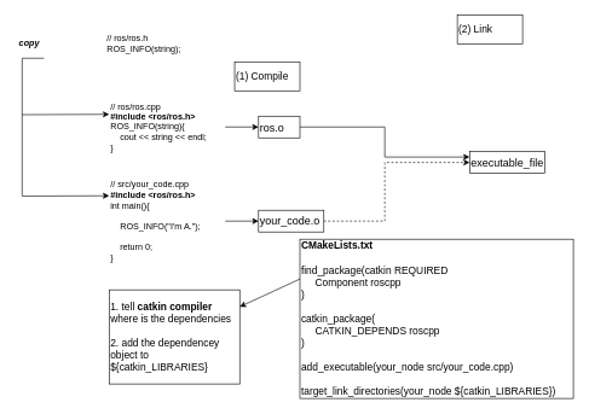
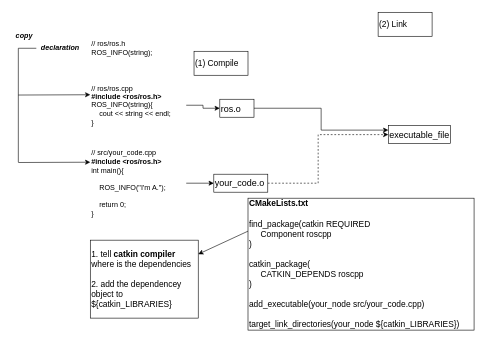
- <mxCell id="2" value="// ros/ros.h&lt;br&gt;ROS_INFO(string);" style="text;html=1;align=left;verticalAlign=middle;whiteSpace=wrap;rounded=0;labelBackgroundColor=none;" vertex="1" parent="1"><mxGeometry x="145" y="50" width="120" height="20" as="geometry" /></mxCell>
+ <mxCell id="2" value="// ros/ros.h&lt;br&gt;ROS_INFO(string);" style="text;html=1;align=left;verticalAlign=middle;whiteSpace=wrap;rounded=0;labelBackgroundColor=none;" vertex="1" parent="1"><mxGeometry x="150" y="70" width="120" height="20" as="geometry" /></mxCell>
+ <mxCell id="3" value="declaration" style="text;html=1;strokeColor=none;fillColor=none;align=center;verticalAlign=middle;whiteSpace=wrap;rounded=0;fontStyle=3" vertex="1" parent="1"><mxGeometry x="80" y="70" width="40" height="20" as="geometry" /></mxCell>
- <mxCell id="15" value="ros.o" style="rounded=0;whiteSpace=wrap;html=1;labelBackgroundColor=none;fontSize=15;align=left;" vertex="1" parent="1"><mxGeometry x="356" y="160" width="57" height="30" as="geometry" /></mxCell>
+ <mxCell id="15" value="ros.o" style="rounded=0;whiteSpace=wrap;html=1;labelBackgroundColor=none;fontSize=15;align=left;" vertex="1" parent="1"><mxGeometry x="366" y="165" width="57" height="30" as="geometry" /></mxCell>
